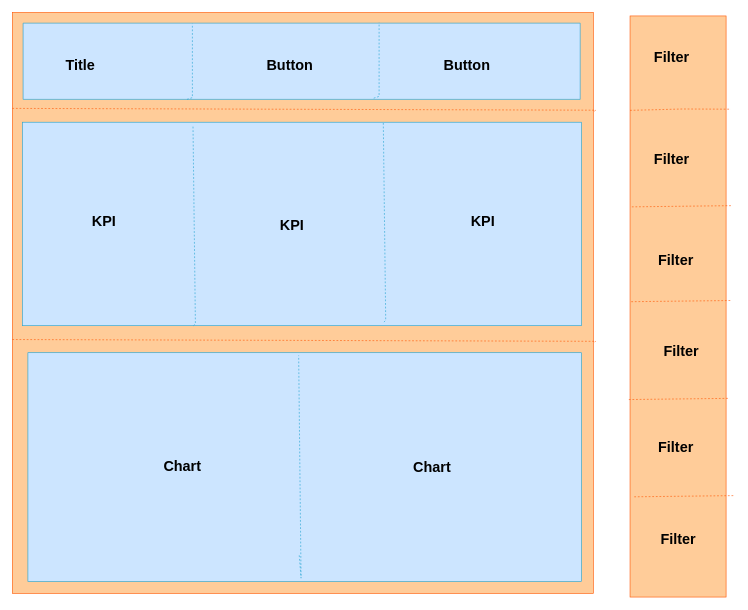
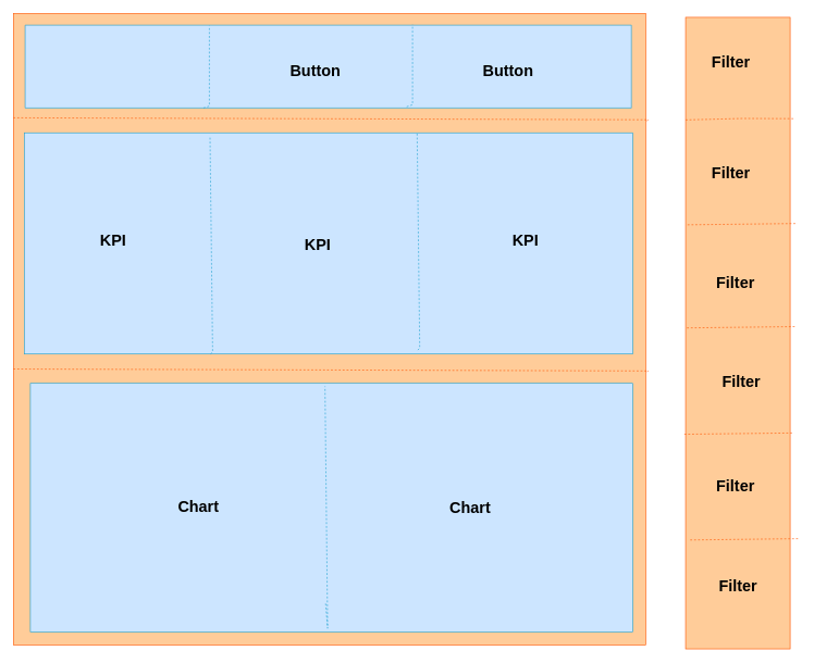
- <mxCell id="8" value="Title" style="text;strokeColor=none;fillColor=none;html=1;fontSize=24;fontStyle=1;verticalAlign=middle;align=center;" parent="1" vertex="1"><mxGeometry x="83" y="88" width="100" height="40" as="geometry" /></mxCell>
